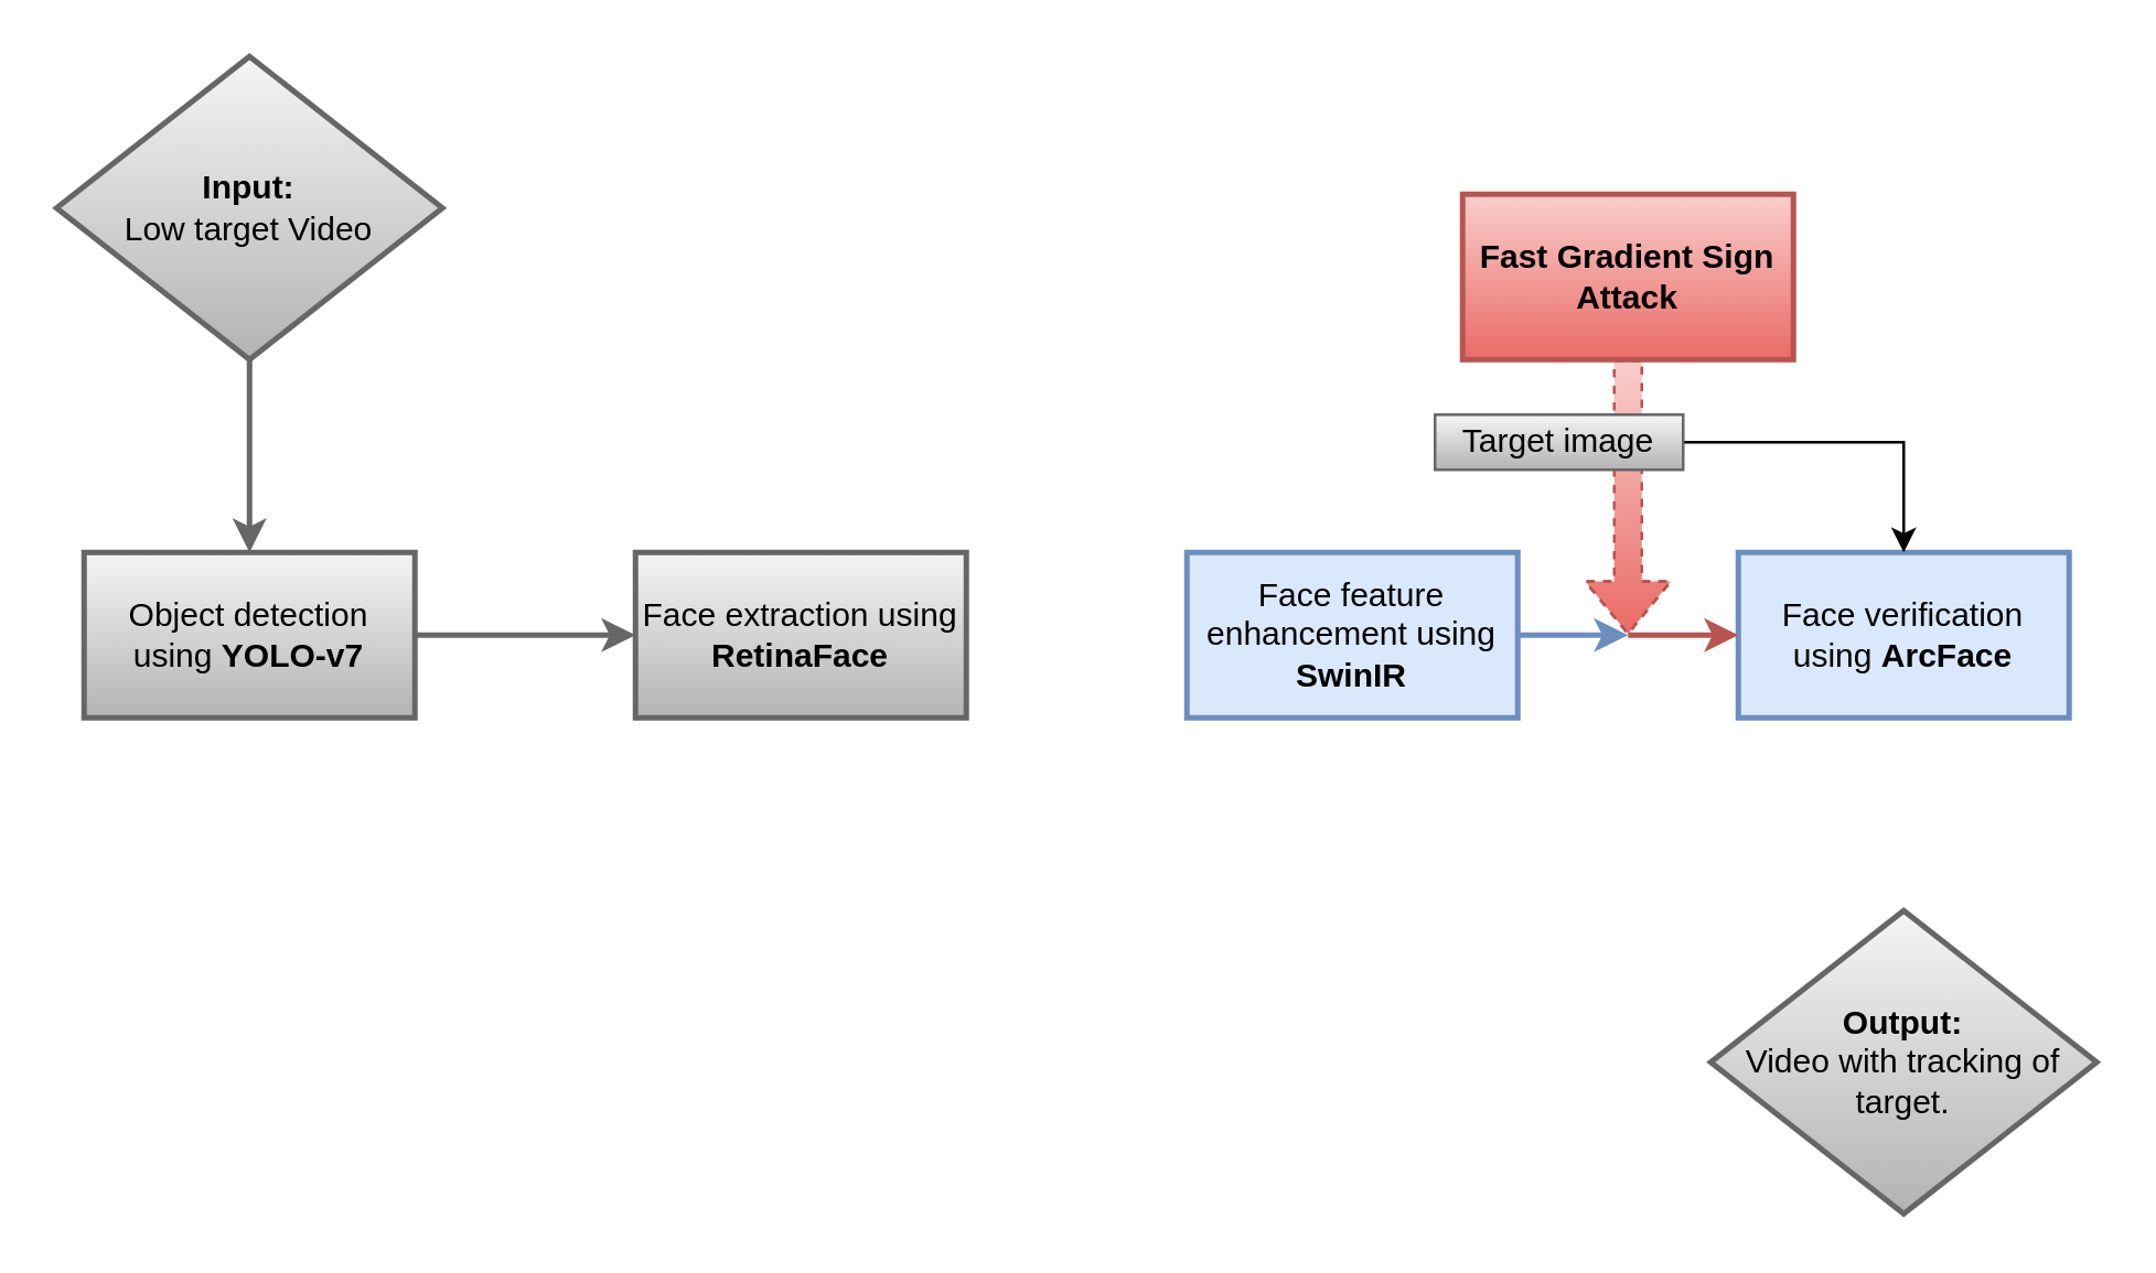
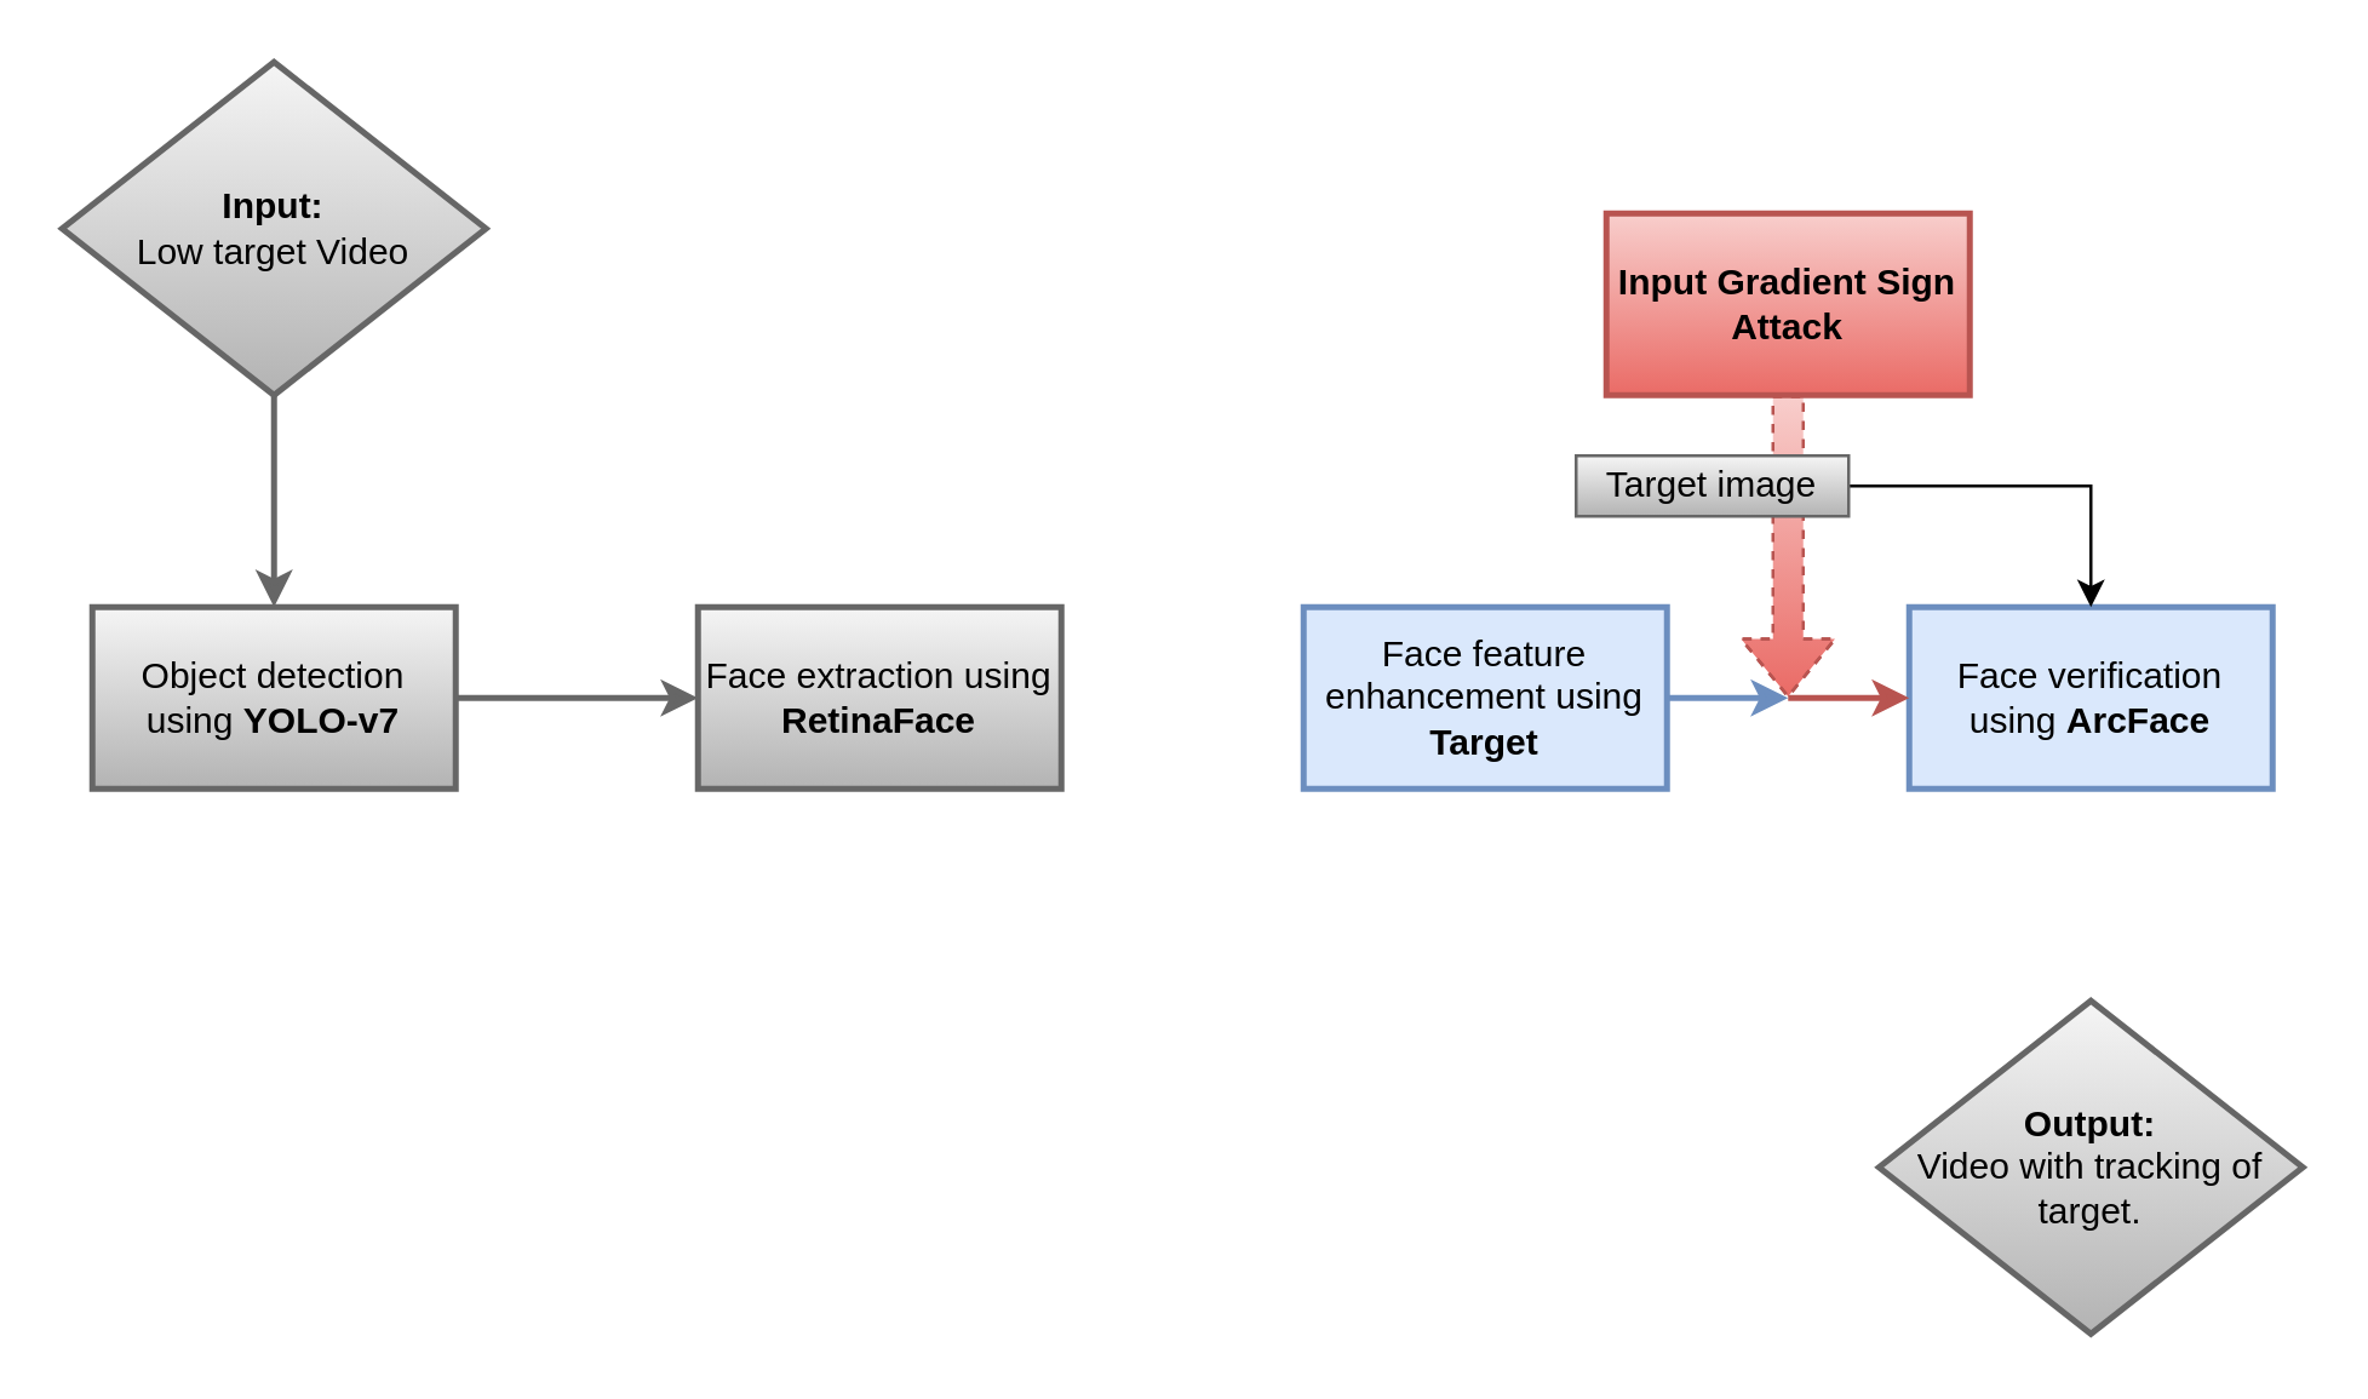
- <mxCell id="12" value="&lt;b&gt;Fast Gradient Sign Attack&lt;/b&gt;" style="rounded=0;whiteSpace=wrap;html=1;fillColor=#f8cecc;strokeColor=#b85450;gradientColor=#ea6b66;strokeWidth=2;" vertex="1" parent="1"><mxGeometry x="530" y="70" width="120" height="60" as="geometry" /></mxCell>
+ <mxCell id="12" value="&lt;b&gt;Input Gradient Sign Attack&lt;/b&gt;" style="rounded=0;whiteSpace=wrap;html=1;fillColor=#f8cecc;strokeColor=#b85450;gradientColor=#ea6b66;strokeWidth=2;" vertex="1" parent="1"><mxGeometry x="530" y="70" width="120" height="60" as="geometry" /></mxCell>
- <mxCell id="6" value="Face feature enhancement using &lt;b&gt;SwinIR&lt;/b&gt;" style="whiteSpace=wrap;html=1;rounded=0;fillColor=#dae8fc;strokeColor=#6c8ebf;shadow=0;strokeWidth=2;" vertex="1" parent="1"><mxGeometry x="430" y="200" width="120" height="60" as="geometry" /></mxCell>
+ <mxCell id="6" value="Face feature enhancement using &lt;b&gt;Target&lt;/b&gt;" style="whiteSpace=wrap;html=1;rounded=0;fillColor=#dae8fc;strokeColor=#6c8ebf;shadow=0;strokeWidth=2;" vertex="1" parent="1"><mxGeometry x="430" y="200" width="120" height="60" as="geometry" /></mxCell>
